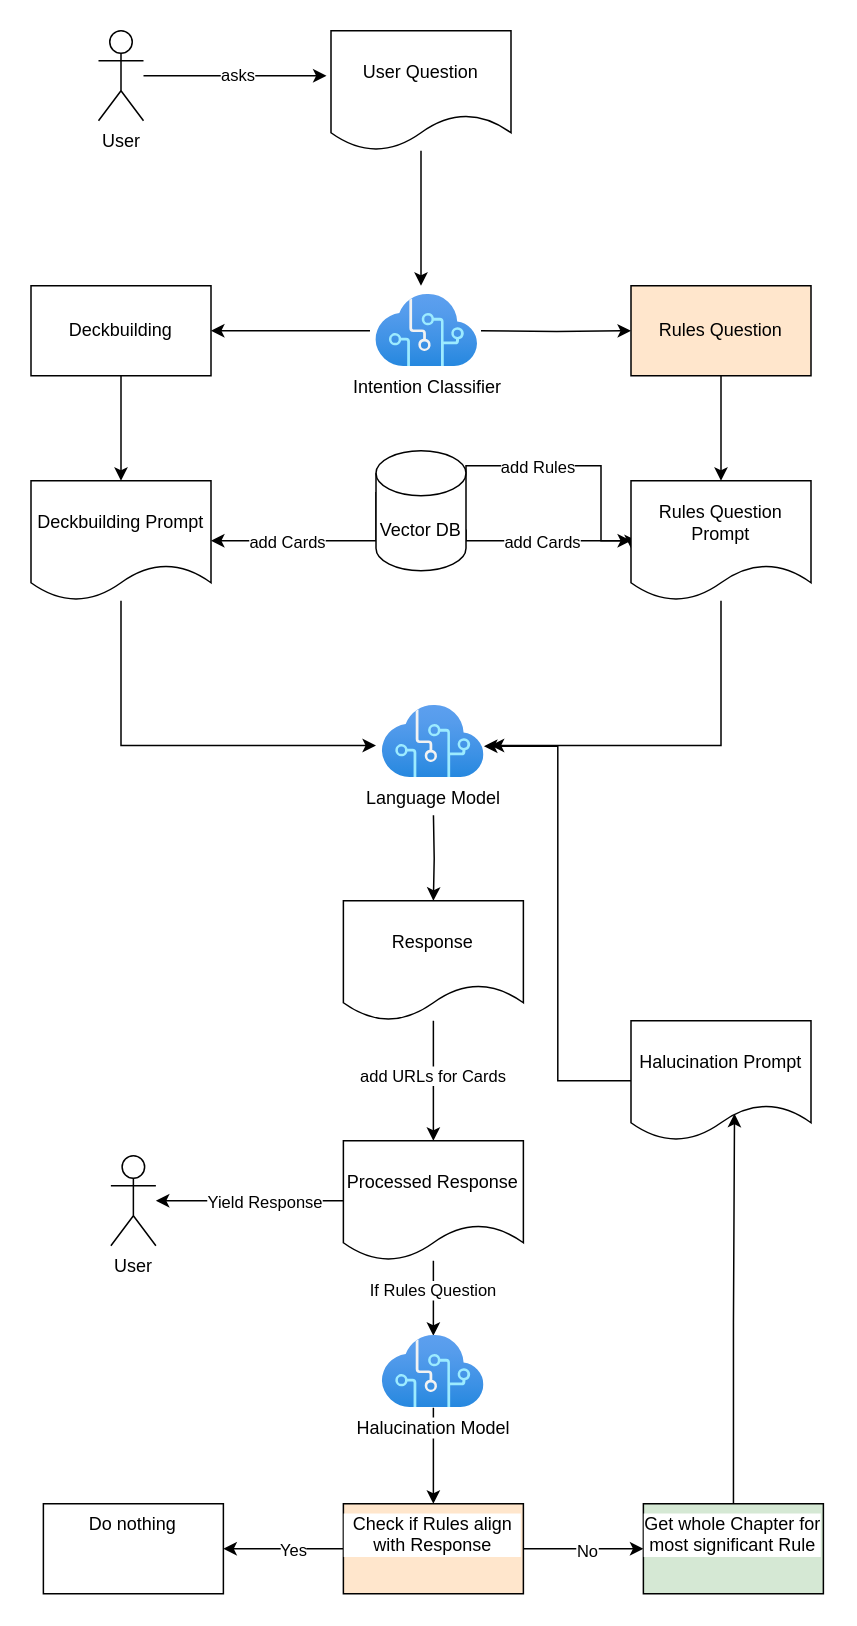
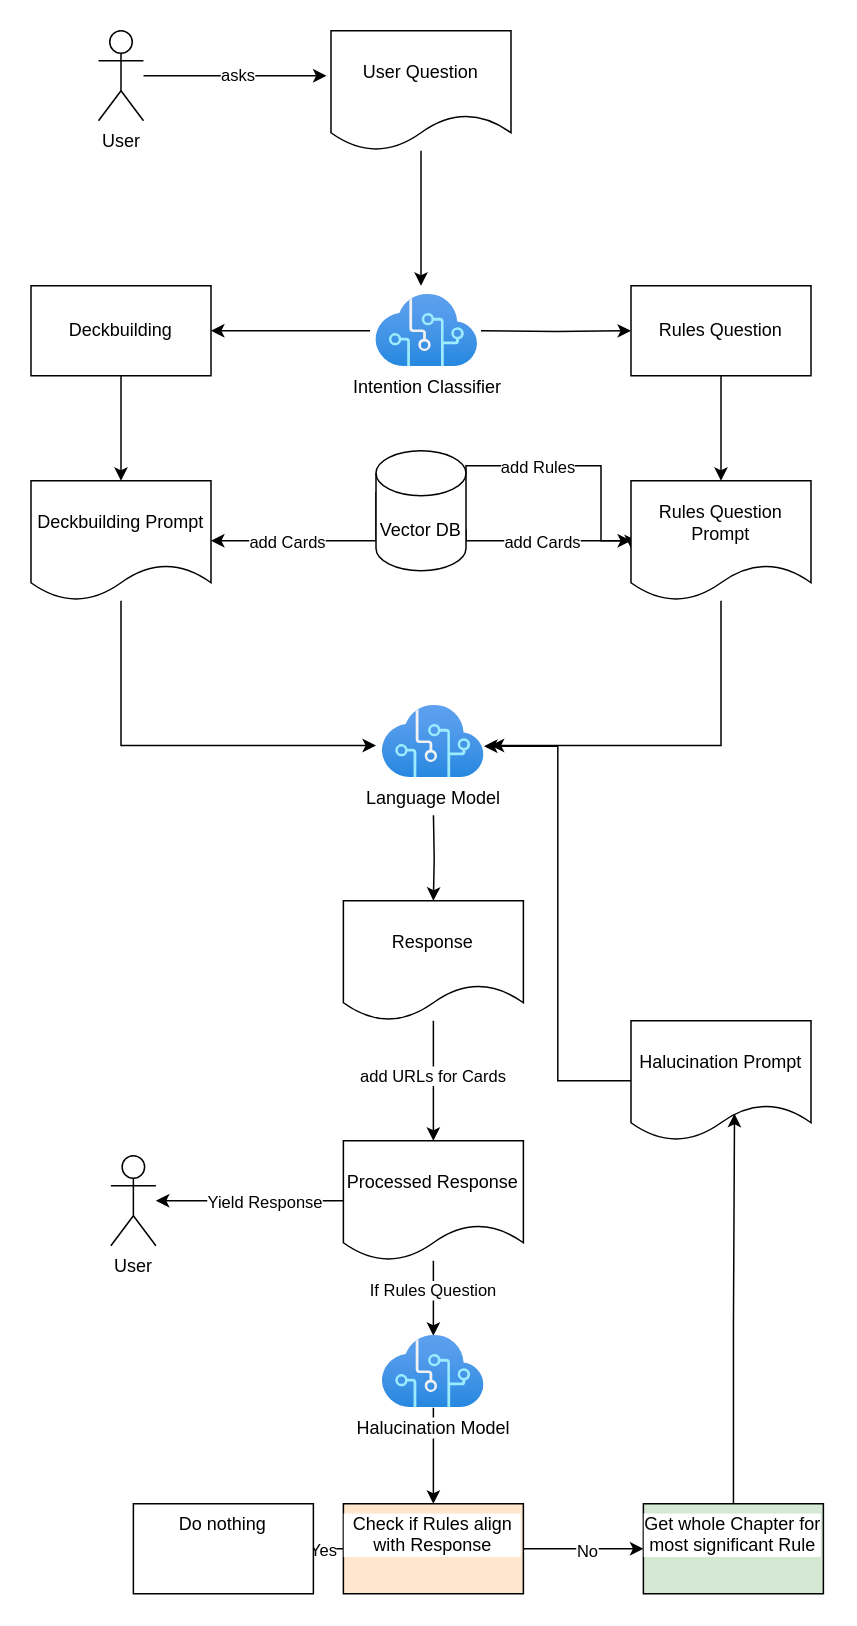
- <mxCell id="7" value="Rules Question" style="whiteSpace=wrap;html=1;fillColor=#ffe6cc;" vertex="1" parent="1"><mxGeometry x="420" y="190" width="120" height="60" as="geometry" /></mxCell>
+ <mxCell id="7" value="Rules Question" style="whiteSpace=wrap;html=1;" vertex="1" parent="1"><mxGeometry x="420" y="190" width="120" height="60" as="geometry" /></mxCell>
- <mxCell id="38" value="Do nothing" style="whiteSpace=wrap;html=1;verticalAlign=top;labelBackgroundColor=default;" vertex="1" parent="1"><mxGeometry x="28.25" y="1002" width="120" height="60" as="geometry" /></mxCell>
+ <mxCell id="38" value="Do nothing" style="whiteSpace=wrap;html=1;verticalAlign=top;labelBackgroundColor=default;" vertex="1" parent="1"><mxGeometry x="88.25" y="1002" width="120" height="60" as="geometry" /></mxCell>
